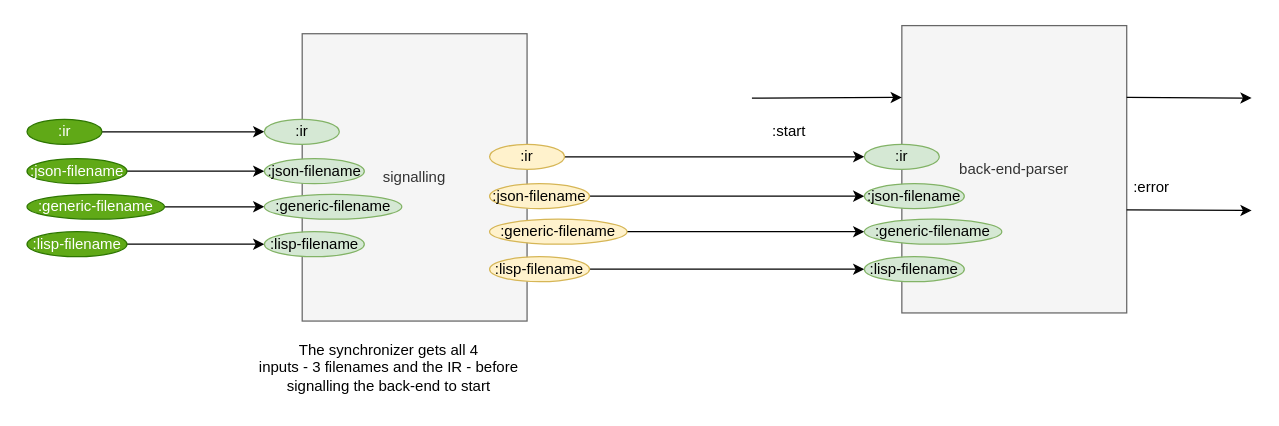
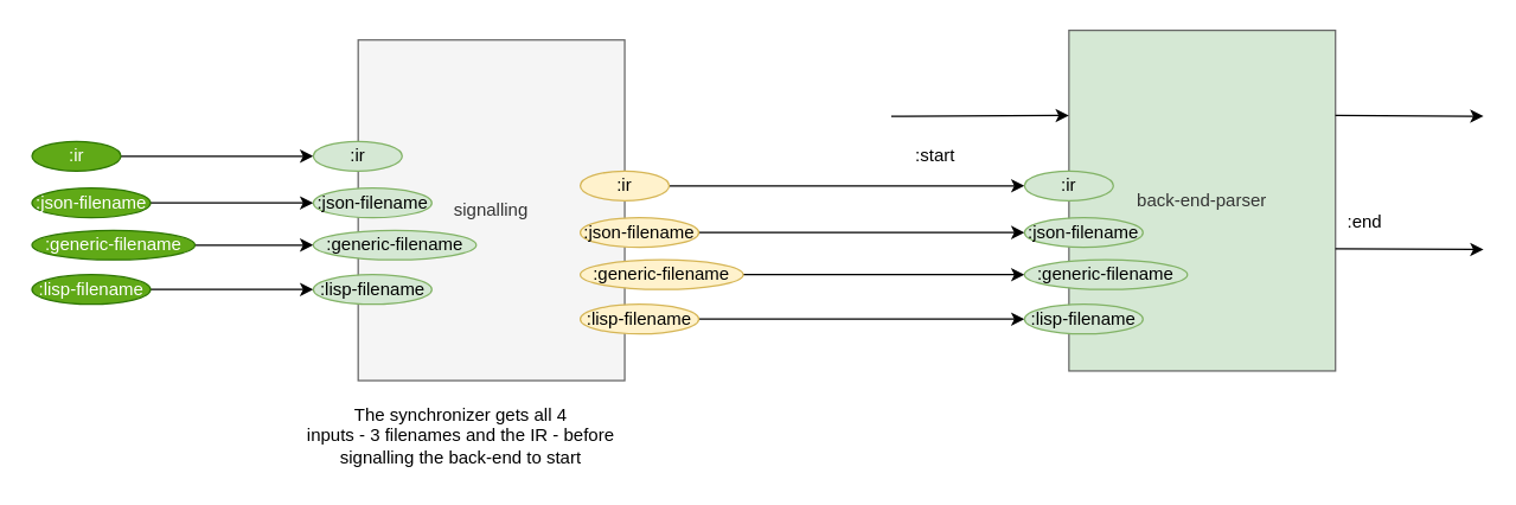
- <mxCell id="2" value="back-end-parser" style="rounded=0;whiteSpace=wrap;html=1;fillColor=#f5f5f5;strokeColor=#666666;fontColor=#333333;" parent="1" vertex="1"><mxGeometry x="721" y="20" width="180" height="230" as="geometry" /></mxCell>
+ <mxCell id="2" value="back-end-parser" style="rounded=0;whiteSpace=wrap;html=1;fillColor=#d5e8d4;strokeColor=#666666;fontColor=#333333;" parent="1" vertex="1"><mxGeometry x="721" y="20" width="180" height="230" as="geometry" /></mxCell>
- <mxCell id="7" value=":error" style="text;html=1;strokeColor=none;fillColor=none;align=center;verticalAlign=middle;whiteSpace=wrap;rounded=0;" parent="1" vertex="1"><mxGeometry x="901" y="140" width="40" height="20" as="geometry" /></mxCell>
+ <mxCell id="7" value=":end" style="text;html=1;strokeColor=none;fillColor=none;align=center;verticalAlign=middle;whiteSpace=wrap;rounded=0;" parent="1" vertex="1"><mxGeometry x="901" y="140" width="40" height="20" as="geometry" /></mxCell>
